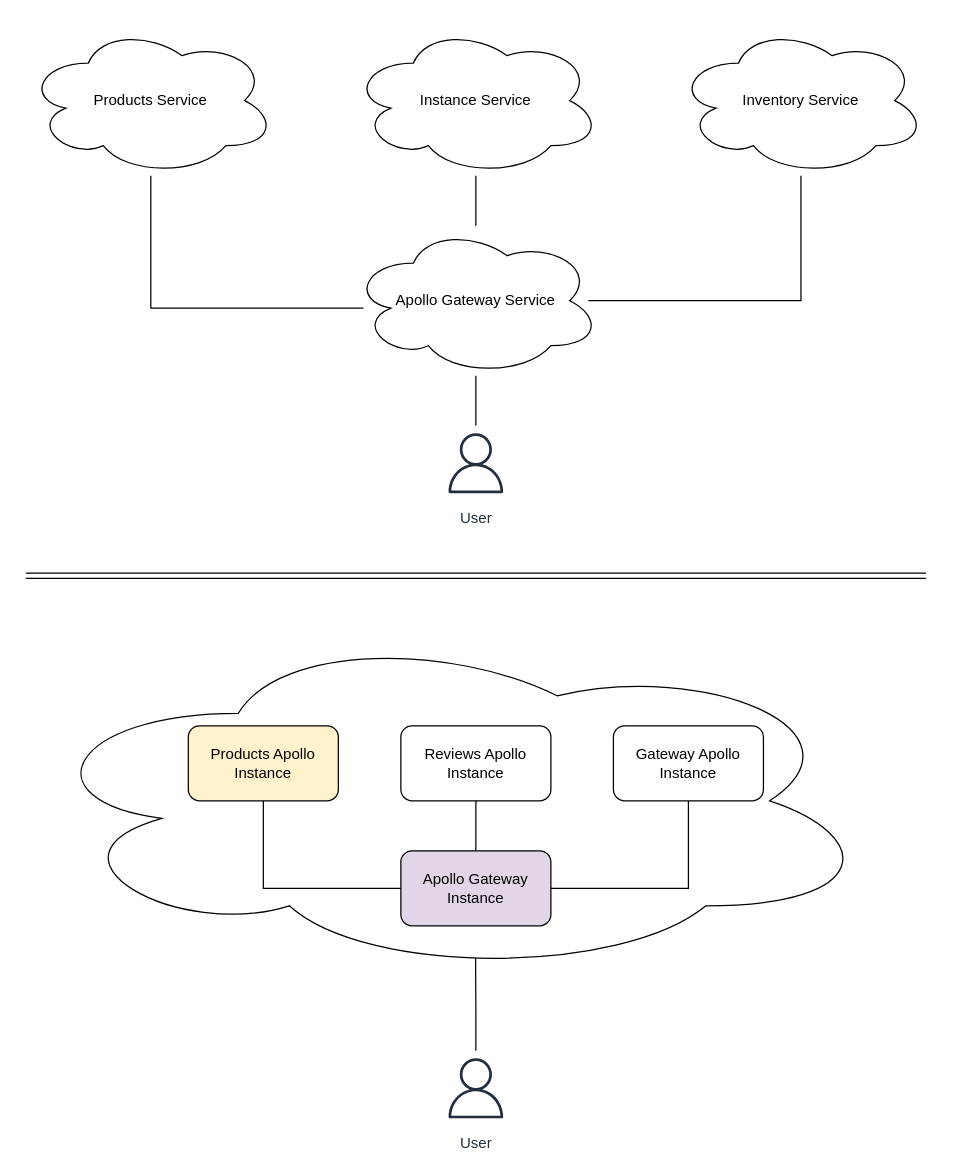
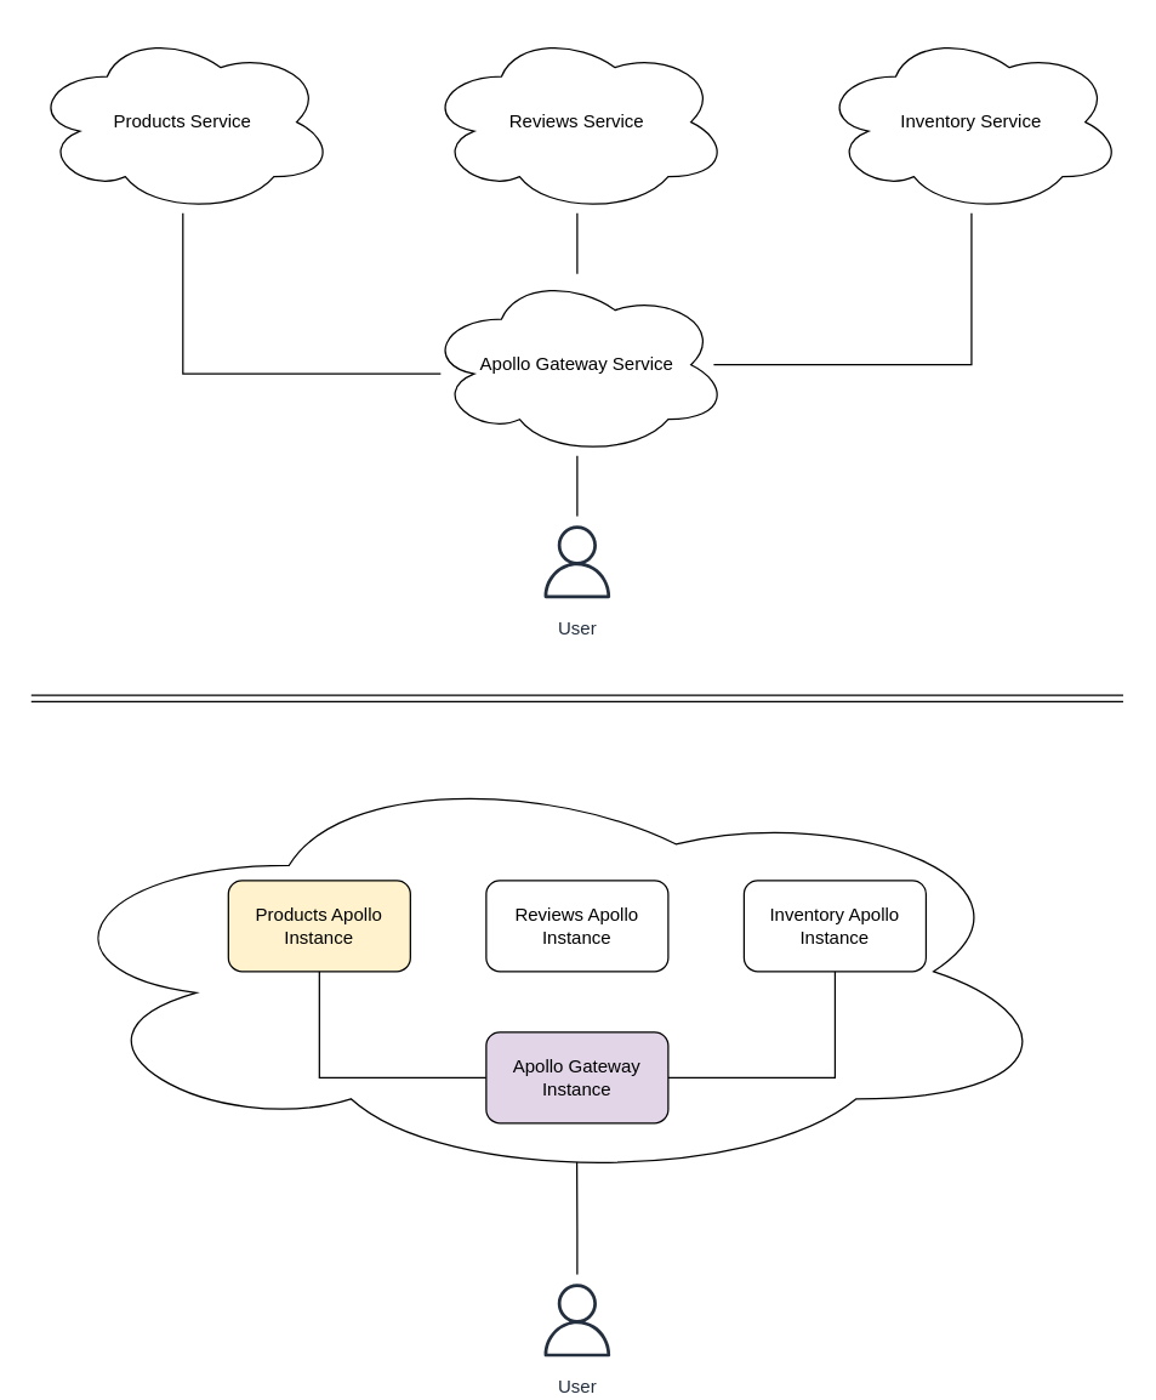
- <mxCell id="4" value="Instance Service" style="ellipse;shape=cloud;whiteSpace=wrap;html=1;" vertex="1" parent="1"><mxGeometry x="280" y="20" width="200" height="120" as="geometry" /></mxCell>
+ <mxCell id="4" value="Reviews Service" style="ellipse;shape=cloud;whiteSpace=wrap;html=1;" vertex="1" parent="1"><mxGeometry x="280" y="20" width="200" height="120" as="geometry" /></mxCell>
- <mxCell id="25" value="Gateway Apollo Instance" style="rounded=1;whiteSpace=wrap;html=1;" vertex="1" parent="1"><mxGeometry x="490" y="580" width="120" height="60" as="geometry" /></mxCell>
+ <mxCell id="25" value="Inventory Apollo Instance" style="rounded=1;whiteSpace=wrap;html=1;" vertex="1" parent="1"><mxGeometry x="490" y="580" width="120" height="60" as="geometry" /></mxCell>
- <mxCell id="21" style="edgeStyle=orthogonalEdgeStyle;rounded=0;orthogonalLoop=1;jettySize=auto;html=1;endArrow=none;endFill=0;" edge="1" parent="1" source="22" target="27"><mxGeometry relative="1" as="geometry" /></mxCell>
